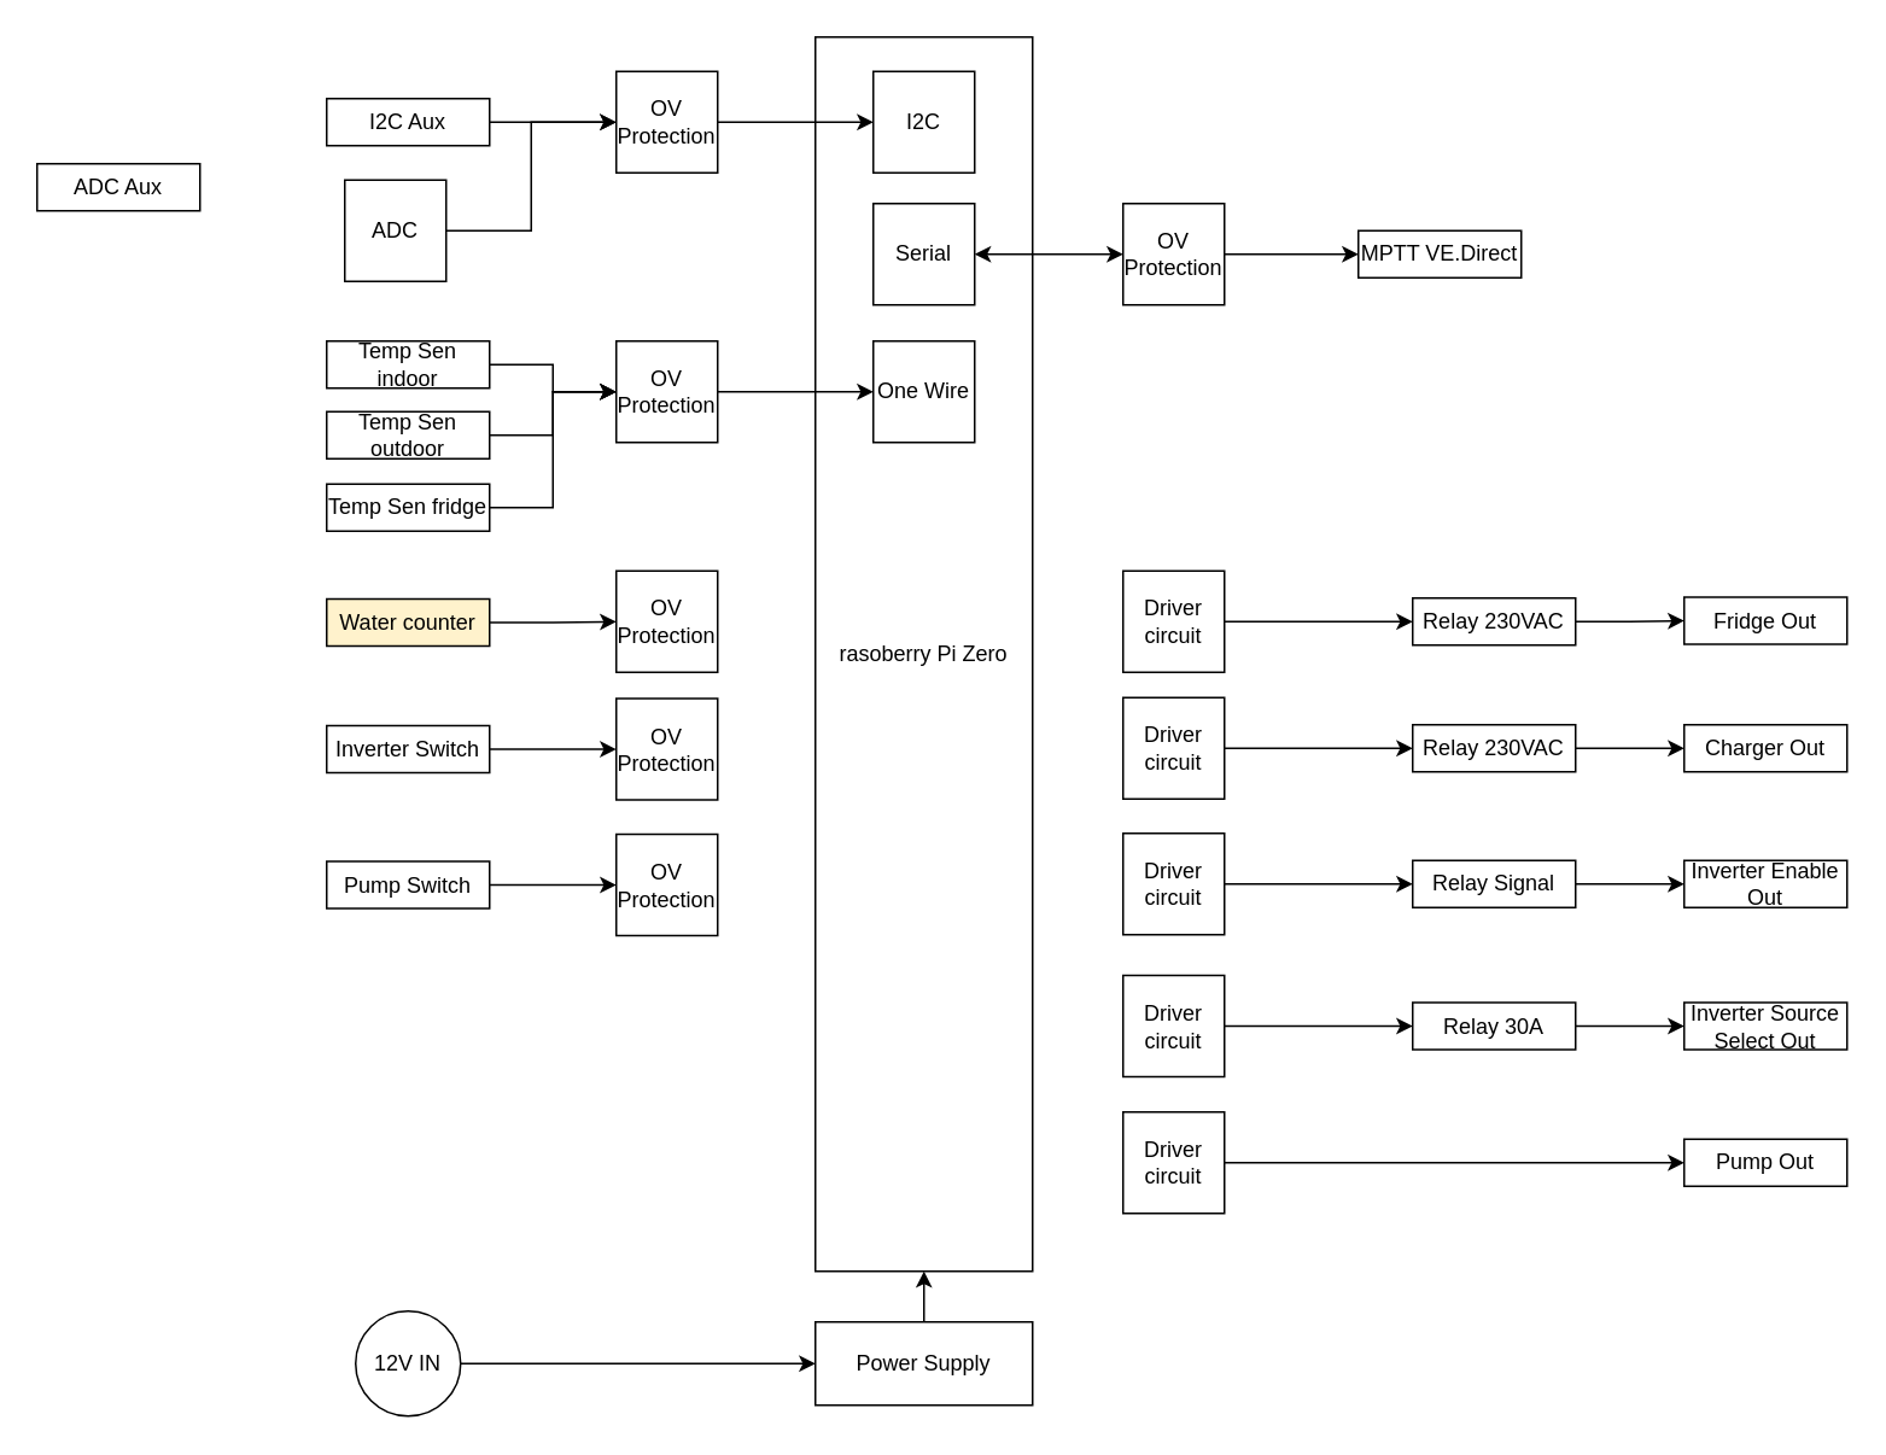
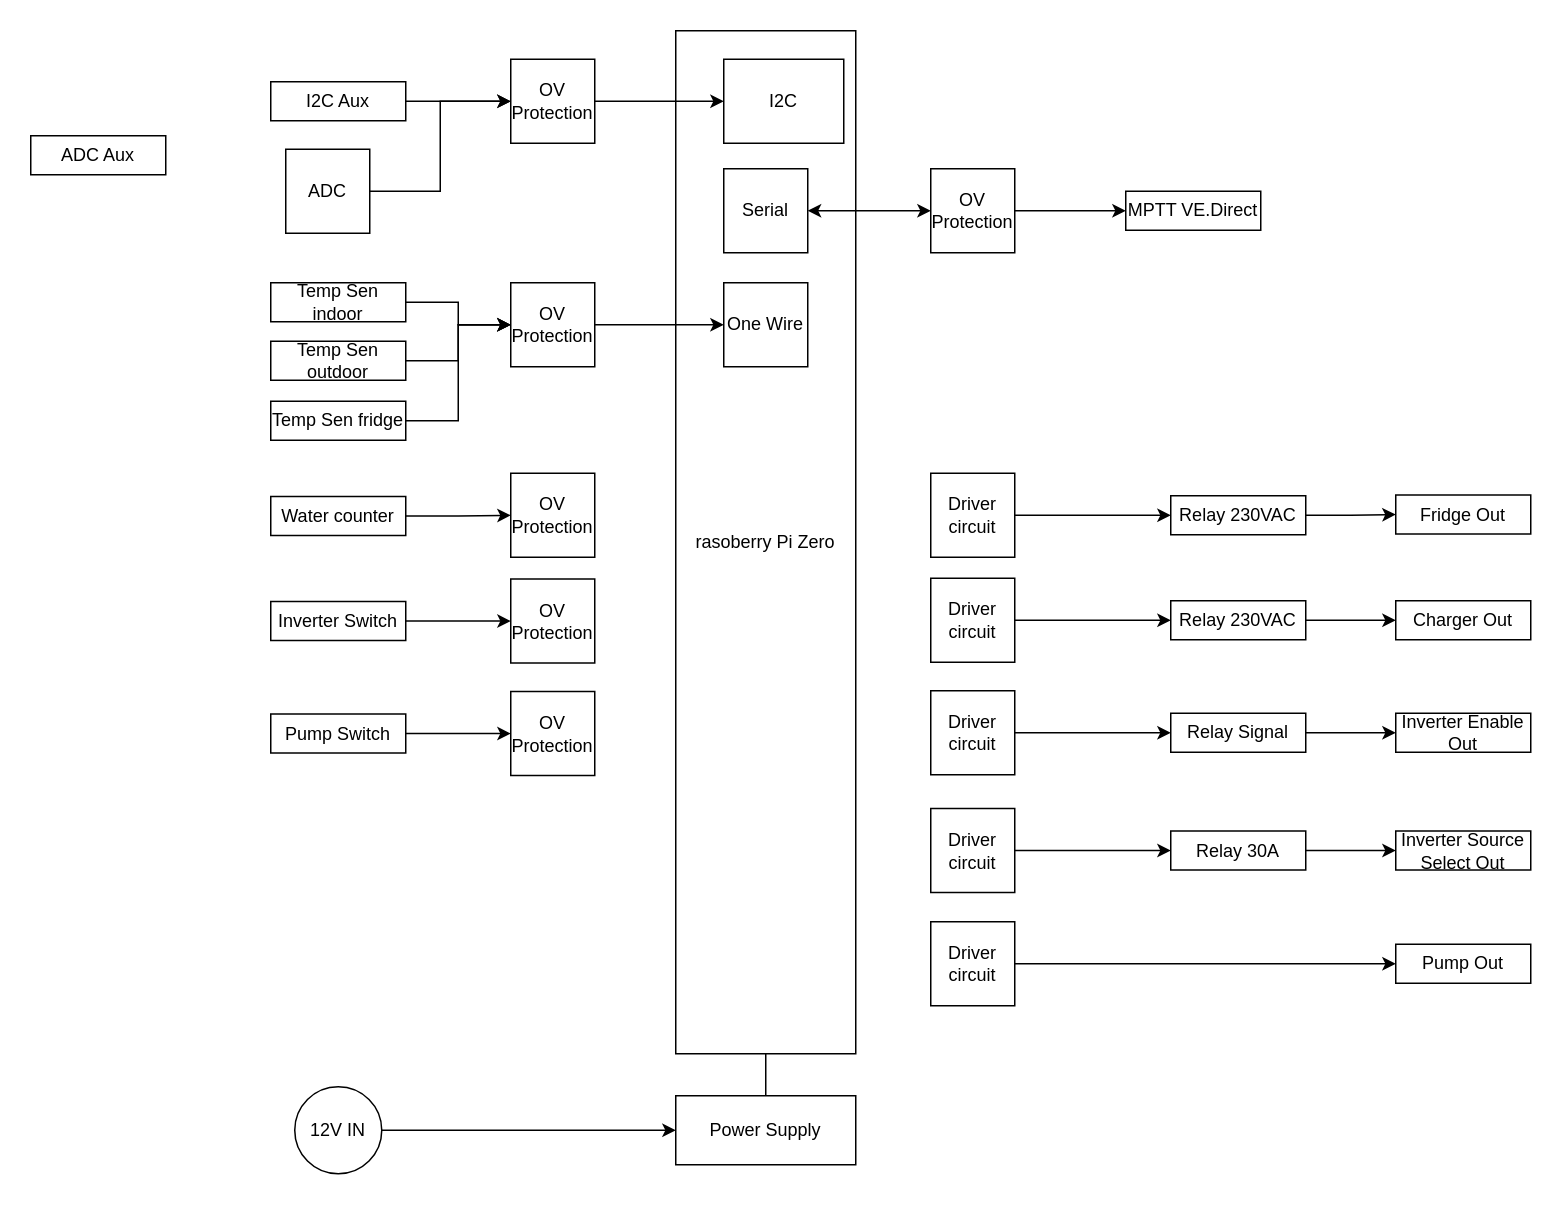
- <mxCell id="45" value="I2C" style="whiteSpace=wrap;html=1;aspect=fixed;" vertex="1" parent="1"><mxGeometry x="482" y="39" width="56" height="56" as="geometry" /></mxCell>
+ <mxCell id="45" value="I2C" style="whiteSpace=wrap;html=1;aspect=fixed;" vertex="1" parent="1"><mxGeometry x="482" y="39" width="80" height="56" as="geometry" /></mxCell>
- <mxCell id="11" value="Water counter" style="rounded=0;whiteSpace=wrap;html=1;fillColor=#fff2cc;" parent="1" vertex="1"><mxGeometry x="180" y="330.5" width="90" height="26" as="geometry" /></mxCell>
+ <mxCell id="11" value="Water counter" style="rounded=0;whiteSpace=wrap;html=1;" parent="1" vertex="1"><mxGeometry x="180" y="330.5" width="90" height="26" as="geometry" /></mxCell>
- <mxCell id="43" style="edgeStyle=orthogonalEdgeStyle;rounded=0;orthogonalLoop=1;jettySize=auto;html=1;entryX=0.5;entryY=1;entryDx=0;entryDy=0;startArrow=none;startFill=0;" edge="1" parent="1" source="44" target="2"><mxGeometry relative="1" as="geometry" /></mxCell>
+ <mxCell id="43" style="edgeStyle=orthogonalEdgeStyle;rounded=0;orthogonalLoop=1;jettySize=auto;html=1;entryX=0.5;entryY=1;entryDx=0;entryDy=0;startArrow=none;startFill=0;endArrow=none;" edge="1" parent="1" source="44" target="2"><mxGeometry relative="1" as="geometry" /></mxCell>
